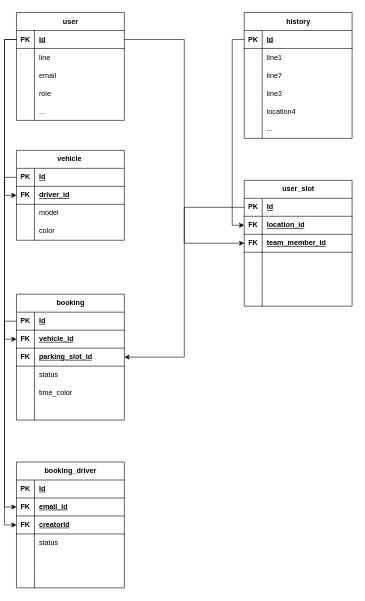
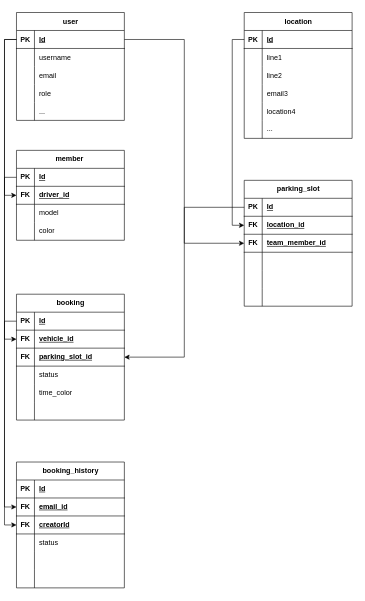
- <mxCell id="18" value="history" style="shape=table;startSize=30;container=1;collapsible=1;childLayout=tableLayout;fixedRows=1;rowLines=0;fontStyle=1;align=center;resizeLast=1;html=1;" parent="1" vertex="1"><mxGeometry x="400" y="20" width="180" height="210" as="geometry" /></mxCell>
+ <mxCell id="18" value="location" style="shape=table;startSize=30;container=1;collapsible=1;childLayout=tableLayout;fixedRows=1;rowLines=0;fontStyle=1;align=center;resizeLast=1;html=1;" parent="1" vertex="1"><mxGeometry x="400" y="20" width="180" height="210" as="geometry" /></mxCell>
- <mxCell id="8" value="line" style="shape=partialRectangle;connectable=0;fillColor=none;top=0;left=0;bottom=0;right=0;align=left;spacingLeft=6;overflow=hidden;whiteSpace=wrap;html=1;" parent="6" vertex="1"><mxGeometry x="30" width="150" height="30" as="geometry"><mxRectangle width="150" height="30" as="alternateBounds" /></mxGeometry></mxCell>
+ <mxCell id="8" value="username" style="shape=partialRectangle;connectable=0;fillColor=none;top=0;left=0;bottom=0;right=0;align=left;spacingLeft=6;overflow=hidden;whiteSpace=wrap;html=1;" parent="6" vertex="1"><mxGeometry x="30" width="150" height="30" as="geometry"><mxRectangle width="150" height="30" as="alternateBounds" /></mxGeometry></mxCell>
- <mxCell id="27" value="line7" style="shape=partialRectangle;connectable=0;fillColor=none;top=0;left=0;bottom=0;right=0;align=left;spacingLeft=6;overflow=hidden;whiteSpace=wrap;html=1;" parent="25" vertex="1"><mxGeometry x="30" width="150" height="30" as="geometry"><mxRectangle width="150" height="30" as="alternateBounds" /></mxGeometry></mxCell>
+ <mxCell id="27" value="line2" style="shape=partialRectangle;connectable=0;fillColor=none;top=0;left=0;bottom=0;right=0;align=left;spacingLeft=6;overflow=hidden;whiteSpace=wrap;html=1;" parent="25" vertex="1"><mxGeometry x="30" width="150" height="30" as="geometry"><mxRectangle width="150" height="30" as="alternateBounds" /></mxGeometry></mxCell>
- <mxCell id="30" value="line3" style="shape=partialRectangle;connectable=0;fillColor=none;top=0;left=0;bottom=0;right=0;align=left;spacingLeft=6;overflow=hidden;whiteSpace=wrap;html=1;" parent="28" vertex="1"><mxGeometry x="30" width="150" height="30" as="geometry"><mxRectangle width="150" height="30" as="alternateBounds" /></mxGeometry></mxCell>
+ <mxCell id="30" value="email3" style="shape=partialRectangle;connectable=0;fillColor=none;top=0;left=0;bottom=0;right=0;align=left;spacingLeft=6;overflow=hidden;whiteSpace=wrap;html=1;" parent="28" vertex="1"><mxGeometry x="30" width="150" height="30" as="geometry"><mxRectangle width="150" height="30" as="alternateBounds" /></mxGeometry></mxCell>
- <mxCell id="97" value="&lt;p data-pm-slice=&quot;1 1 []&quot;&gt;vehicle&amp;nbsp;&lt;/p&gt;" style="shape=table;startSize=30;container=1;collapsible=1;childLayout=tableLayout;fixedRows=1;rowLines=0;fontStyle=1;align=center;resizeLast=1;html=1;" parent="1" vertex="1"><mxGeometry x="20" y="250" width="180" height="150" as="geometry" /></mxCell>
+ <mxCell id="97" value="&lt;p data-pm-slice=&quot;1 1 []&quot;&gt;member&amp;nbsp;&lt;/p&gt;" style="shape=table;startSize=30;container=1;collapsible=1;childLayout=tableLayout;fixedRows=1;rowLines=0;fontStyle=1;align=center;resizeLast=1;html=1;" parent="1" vertex="1"><mxGeometry x="20" y="250" width="180" height="150" as="geometry" /></mxCell>
- <mxCell id="37" value="user_slot" style="shape=table;startSize=30;container=1;collapsible=1;childLayout=tableLayout;fixedRows=1;rowLines=0;fontStyle=1;align=center;resizeLast=1;html=1;" parent="1" vertex="1"><mxGeometry x="400" y="300" width="180" height="210" as="geometry" /></mxCell>
+ <mxCell id="37" value="parking_slot" style="shape=table;startSize=30;container=1;collapsible=1;childLayout=tableLayout;fixedRows=1;rowLines=0;fontStyle=1;align=center;resizeLast=1;html=1;" parent="1" vertex="1"><mxGeometry x="400" y="300" width="180" height="210" as="geometry" /></mxCell>
- <mxCell id="76" value="booking_driver" style="shape=table;startSize=30;container=1;collapsible=1;childLayout=tableLayout;fixedRows=1;rowLines=0;fontStyle=1;align=center;resizeLast=1;html=1;" parent="1" vertex="1"><mxGeometry x="20" y="770" width="180" height="210" as="geometry" /></mxCell>
+ <mxCell id="76" value="booking_history" style="shape=table;startSize=30;container=1;collapsible=1;childLayout=tableLayout;fixedRows=1;rowLines=0;fontStyle=1;align=center;resizeLast=1;html=1;" parent="1" vertex="1"><mxGeometry x="20" y="770" width="180" height="210" as="geometry" /></mxCell>
